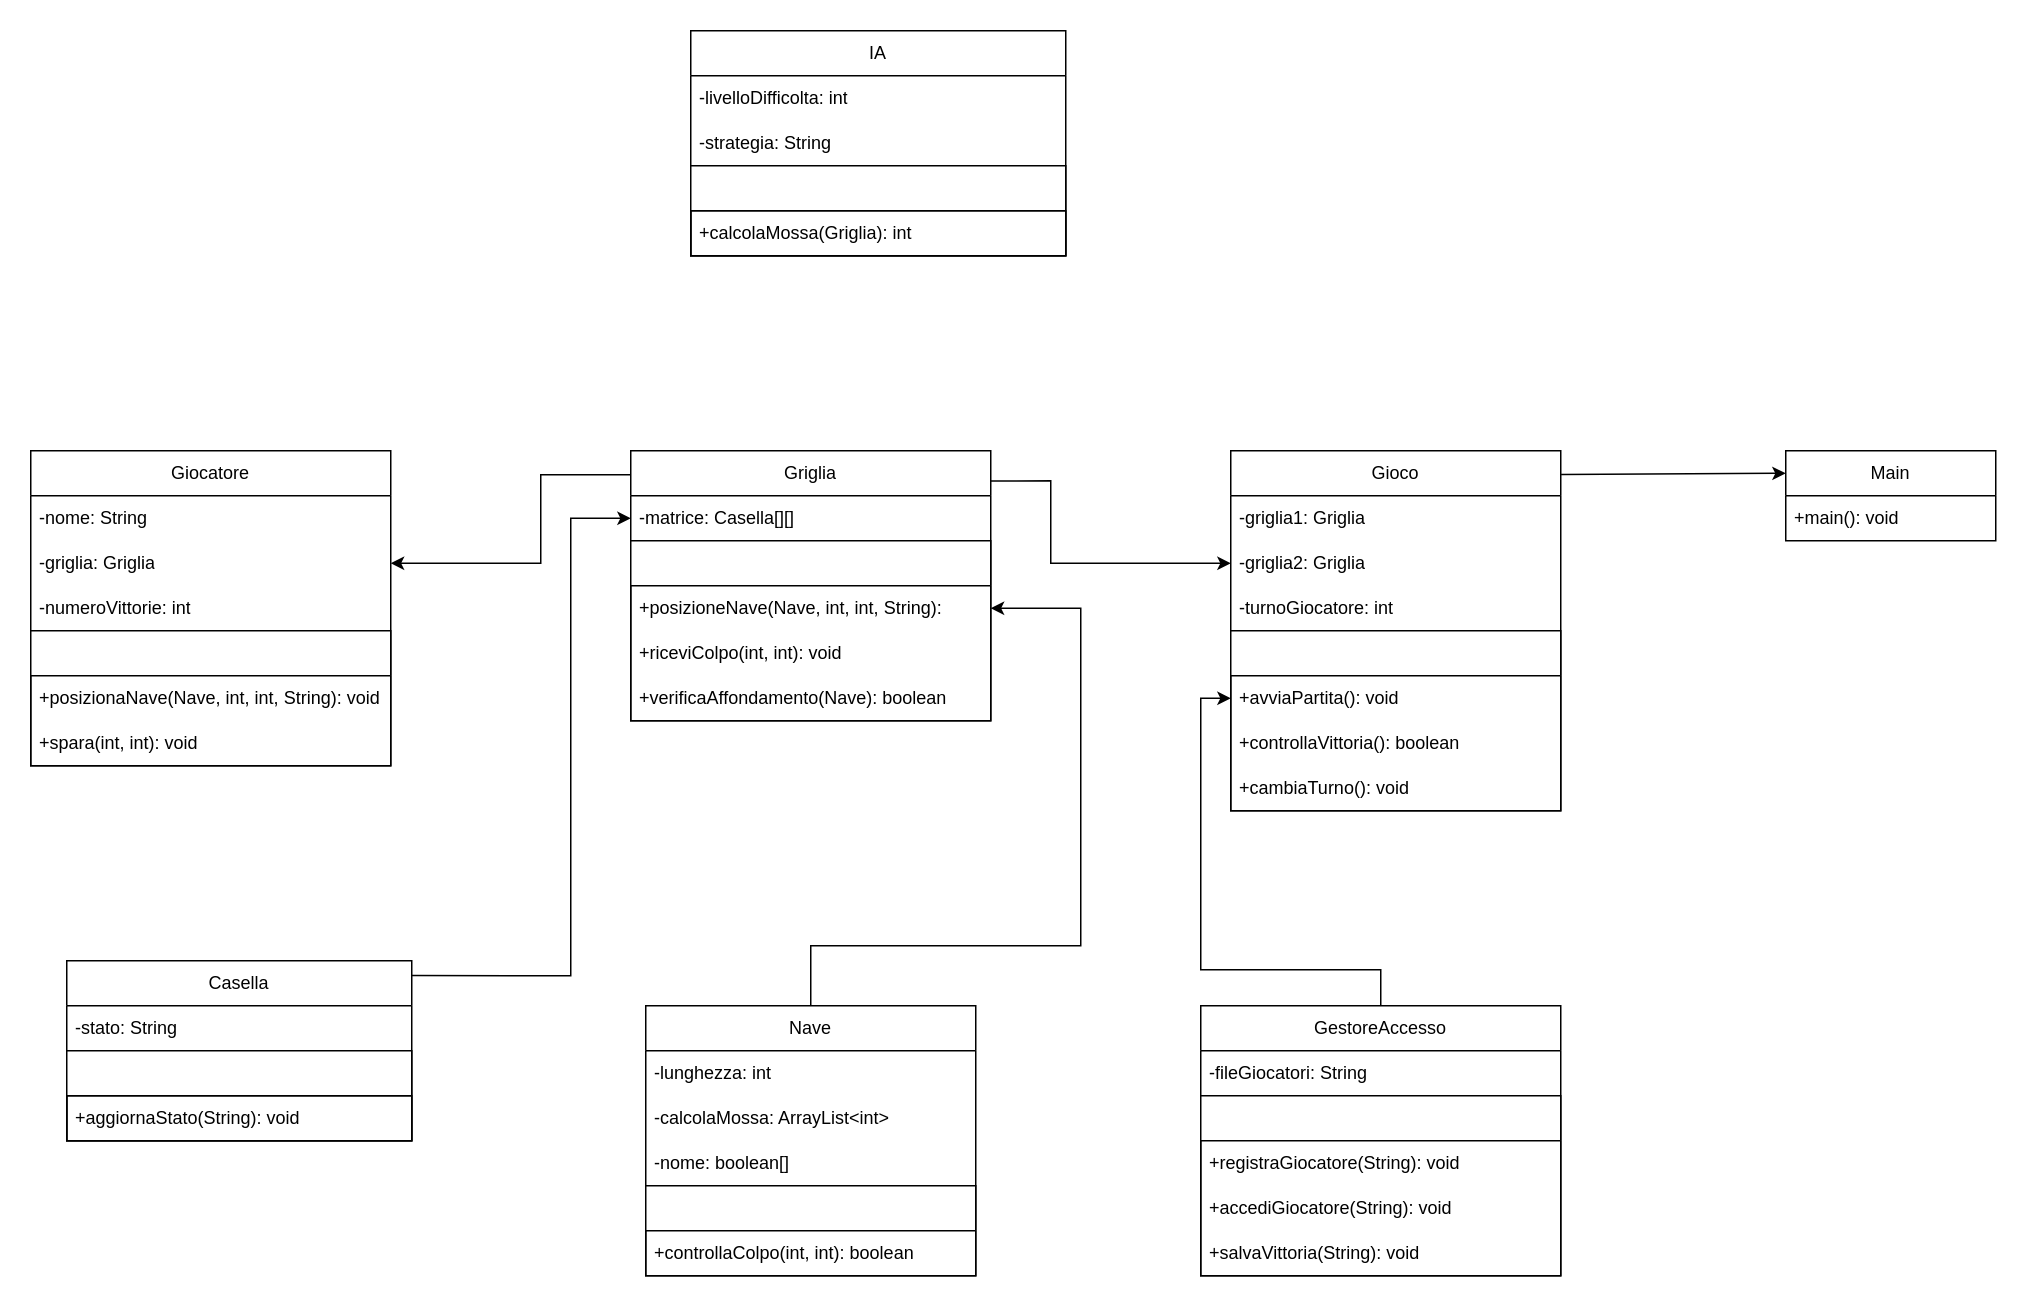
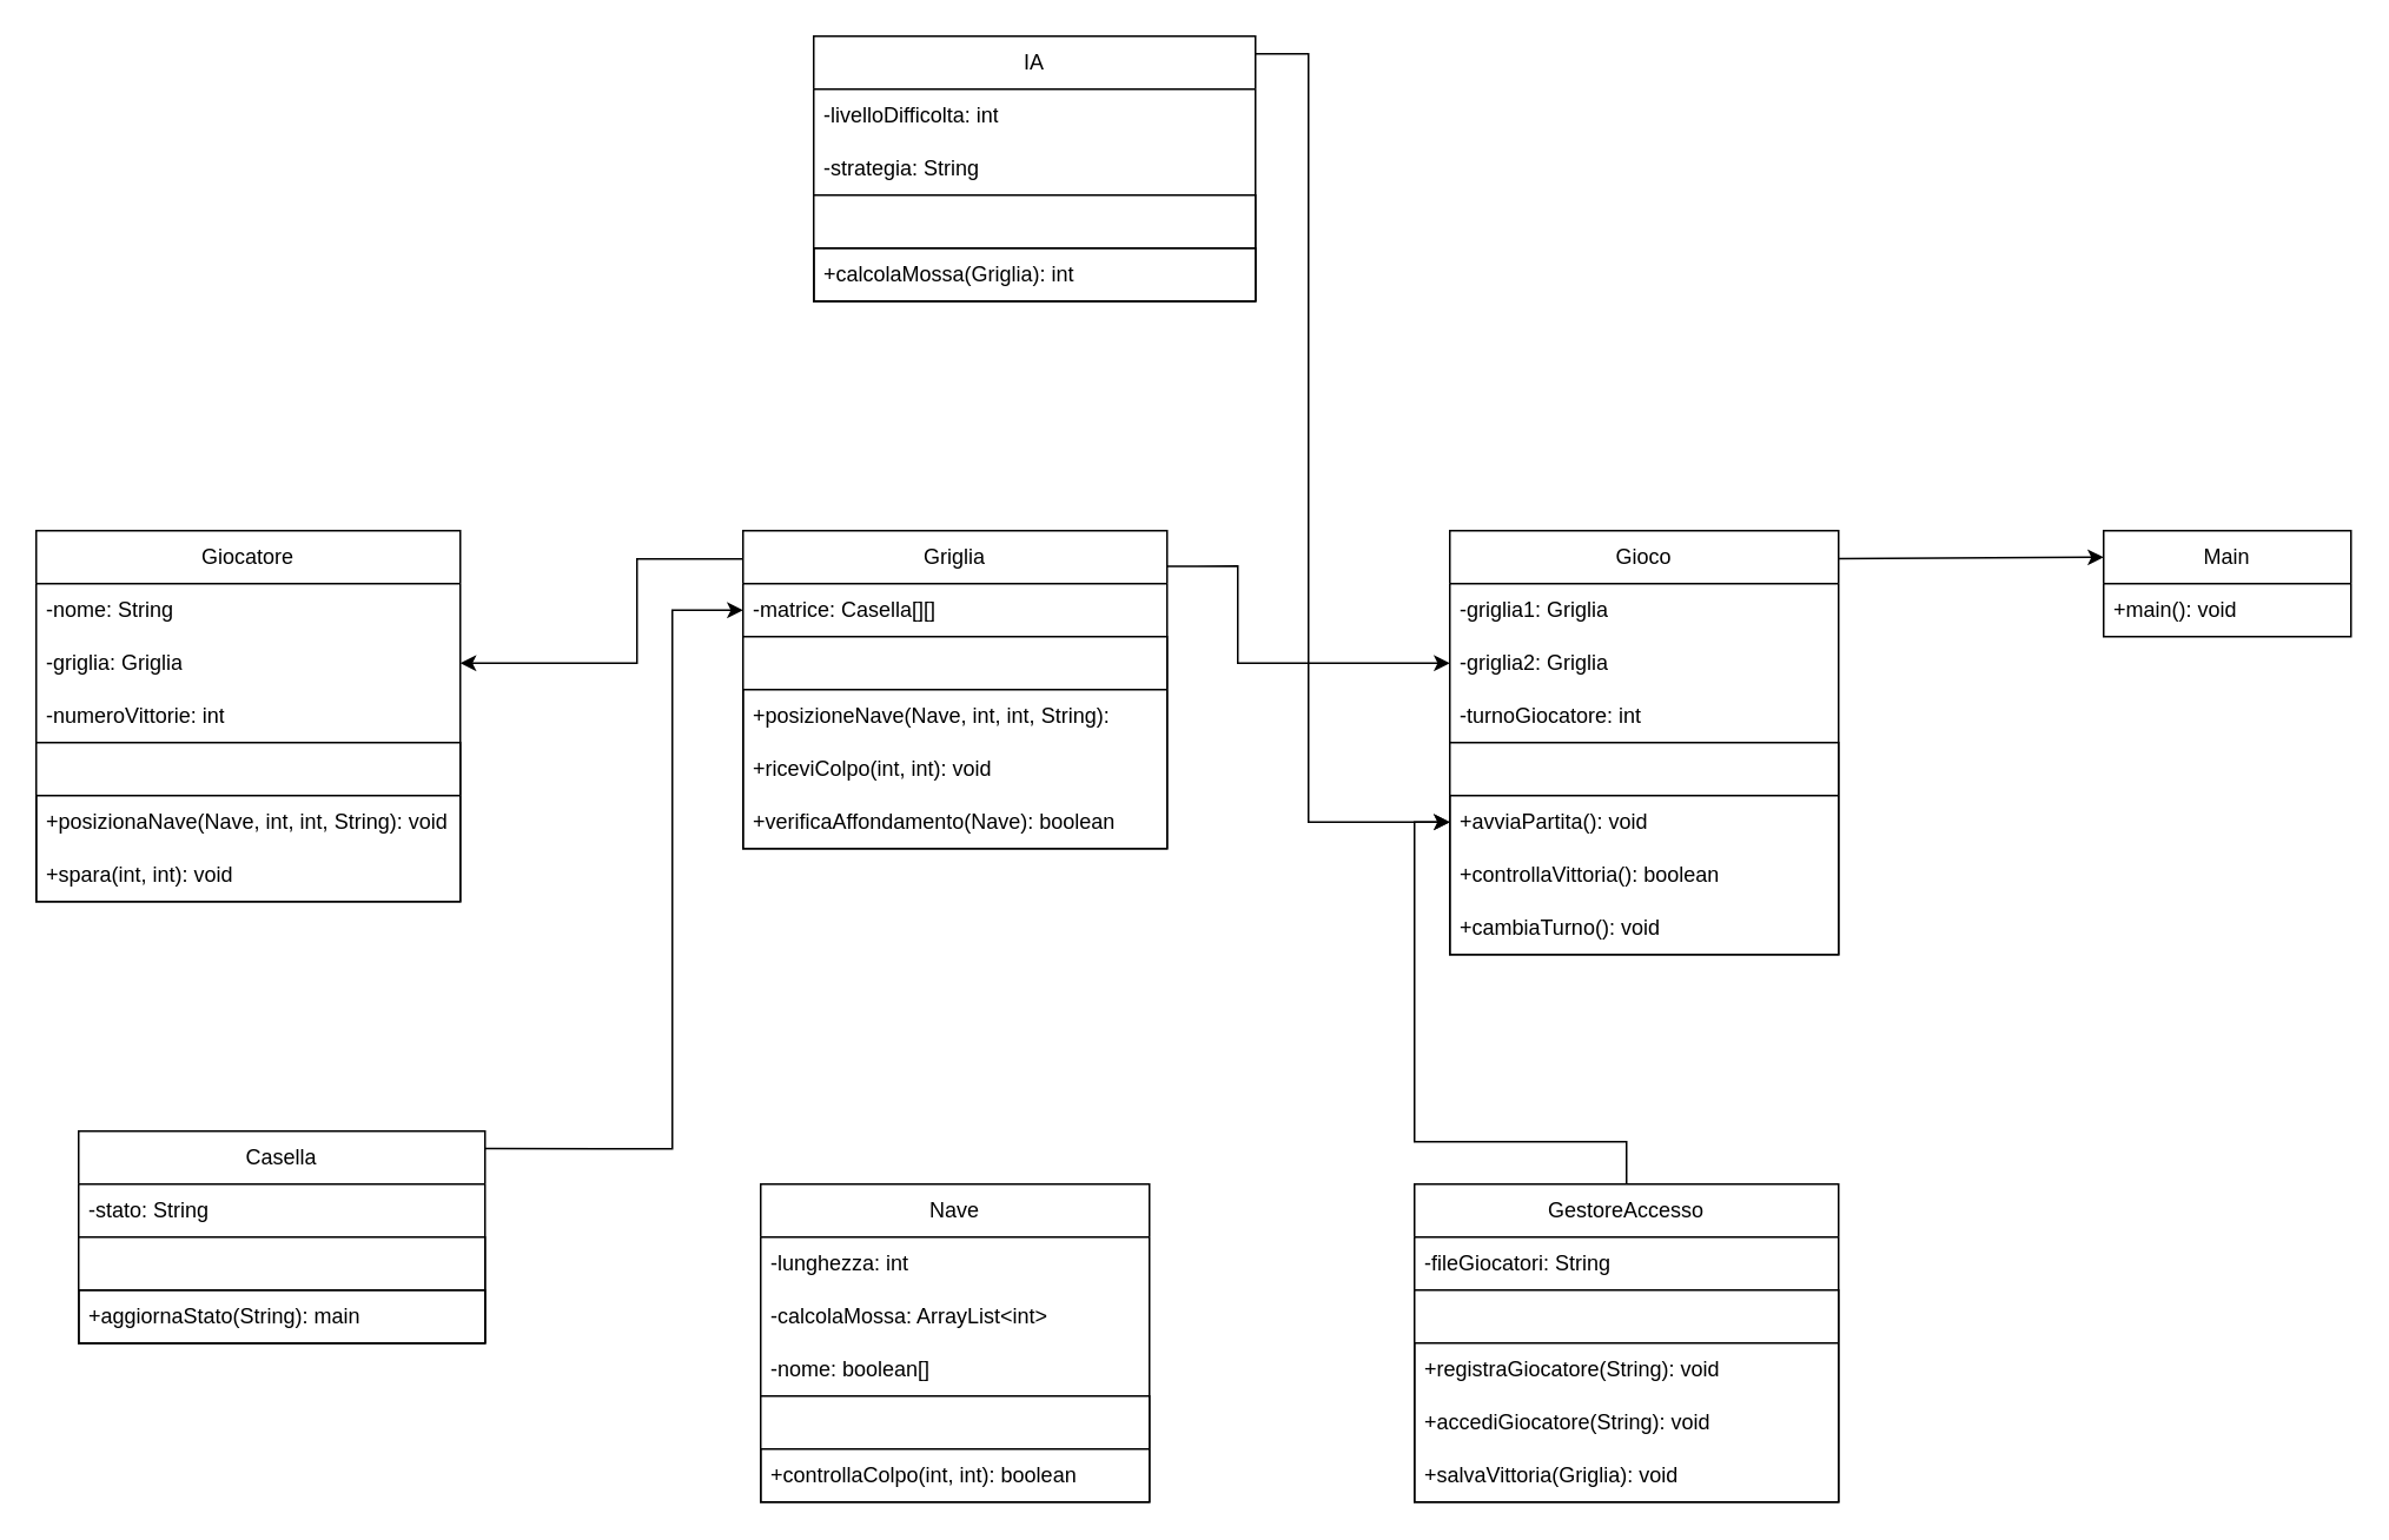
+ <mxCell id="48" value="" style="endArrow=classic;html=1;rounded=0;entryX=0;entryY=0.5;entryDx=0;entryDy=0;exitX=0.998;exitY=0.067;exitDx=0;exitDy=0;exitPerimeter=0;" edge="1" parent="1" source="2" target="25"><mxGeometry width="50" height="50" relative="1" as="geometry"><mxPoint x="680" y="270" as="sourcePoint" /><mxPoint x="730" y="220" as="targetPoint" /><Array as="points"><mxPoint x="740" y="30" /><mxPoint x="740" y="465" /></Array></mxGeometry></mxCell>
- <mxCell id="50" value="" style="endArrow=classic;html=1;rounded=0;exitX=0.5;exitY=0;exitDx=0;exitDy=0;entryX=1;entryY=0.5;entryDx=0;entryDy=0;" edge="1" parent="1" source="14" target="37"><mxGeometry width="50" height="50" relative="1" as="geometry"><mxPoint x="910" y="600" as="sourcePoint" /><mxPoint x="730" y="520" as="targetPoint" /><Array as="points"><mxPoint x="540" y="630" /><mxPoint x="720" y="630" /><mxPoint x="720" y="405" /></Array></mxGeometry></mxCell>
- <mxCell id="43" value="+aggiornaStato(String): void" style="text;strokeColor=default;fillColor=none;align=left;verticalAlign=middle;spacingLeft=4;spacingRight=4;overflow=hidden;points=[[0,0.5],[1,0.5]];portConstraint=eastwest;rotatable=0;whiteSpace=wrap;html=1;" vertex="1" parent="42"><mxGeometry y="30" width="230" height="30" as="geometry" /></mxCell>
+ <mxCell id="43" value="+aggiornaStato(String): main" style="text;strokeColor=default;fillColor=none;align=left;verticalAlign=middle;spacingLeft=4;spacingRight=4;overflow=hidden;points=[[0,0.5],[1,0.5]];portConstraint=eastwest;rotatable=0;whiteSpace=wrap;html=1;" vertex="1" parent="42"><mxGeometry y="30" width="230" height="30" as="geometry" /></mxCell>
- <mxCell id="33" value="+salvaVittoria(String): void" style="text;strokeColor=none;fillColor=none;align=left;verticalAlign=middle;spacingLeft=4;spacingRight=4;overflow=hidden;points=[[0,0.5],[1,0.5]];portConstraint=eastwest;rotatable=0;whiteSpace=wrap;html=1;" vertex="1" parent="30"><mxGeometry y="90" width="240" height="30" as="geometry" /></mxCell>
+ <mxCell id="33" value="+salvaVittoria(Griglia): void" style="text;strokeColor=none;fillColor=none;align=left;verticalAlign=middle;spacingLeft=4;spacingRight=4;overflow=hidden;points=[[0,0.5],[1,0.5]];portConstraint=eastwest;rotatable=0;whiteSpace=wrap;html=1;" vertex="1" parent="30"><mxGeometry y="90" width="240" height="30" as="geometry" /></mxCell>
